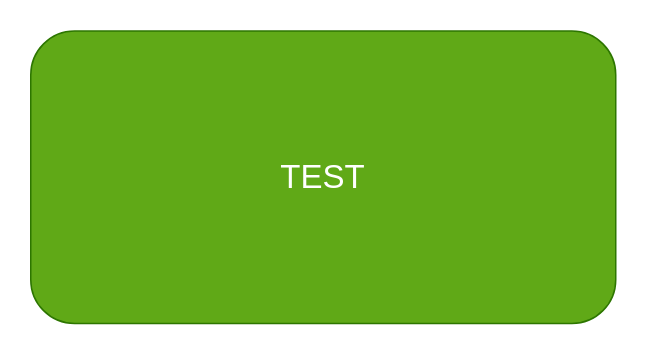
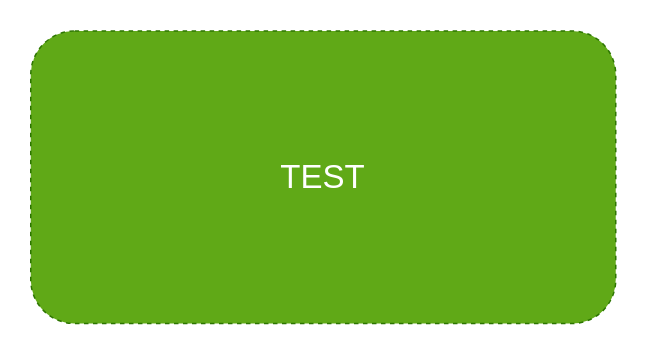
- <mxCell id="2" value="&lt;font style=&quot;font-size: 22px;&quot;&gt;TEST&lt;/font&gt;" style="rounded=1;whiteSpace=wrap;html=1;fillColor=#60a917;fontColor=#ffffff;strokeColor=#2D7600;" parent="1" vertex="1"><mxGeometry x="20" y="20" width="390" height="195" as="geometry" /></mxCell>
+ <mxCell id="2" value="&lt;font style=&quot;font-size: 22px;&quot;&gt;TEST&lt;/font&gt;" style="rounded=1;whiteSpace=wrap;html=1;fillColor=#60a917;fontColor=#ffffff;strokeColor=#2D7600;dashed=1;" parent="1" vertex="1"><mxGeometry x="20" y="20" width="390" height="195" as="geometry" /></mxCell>
